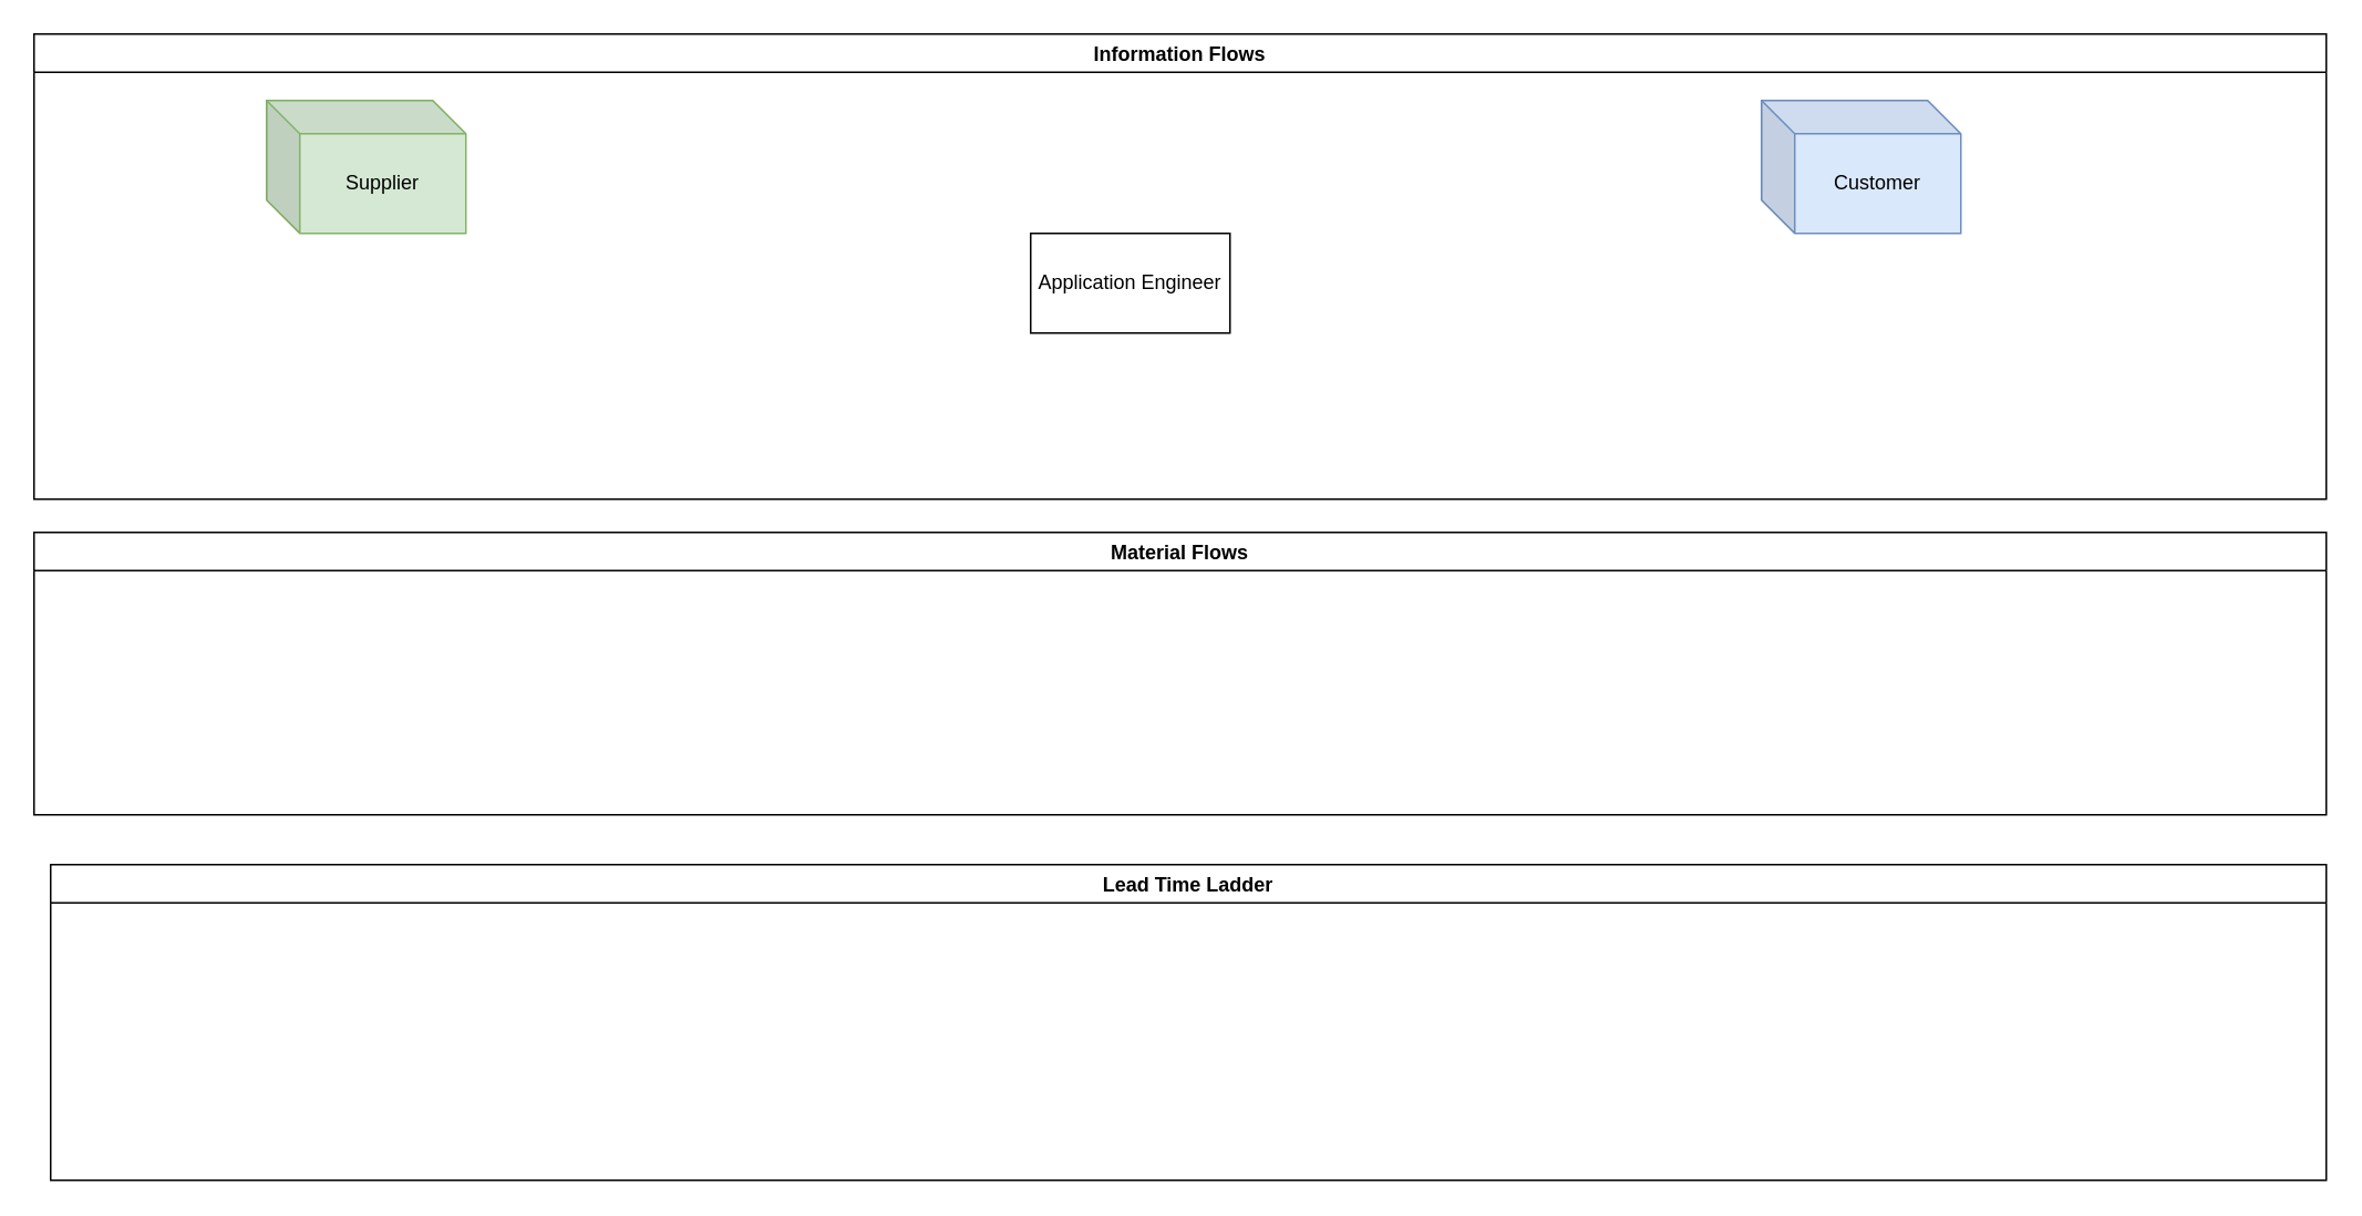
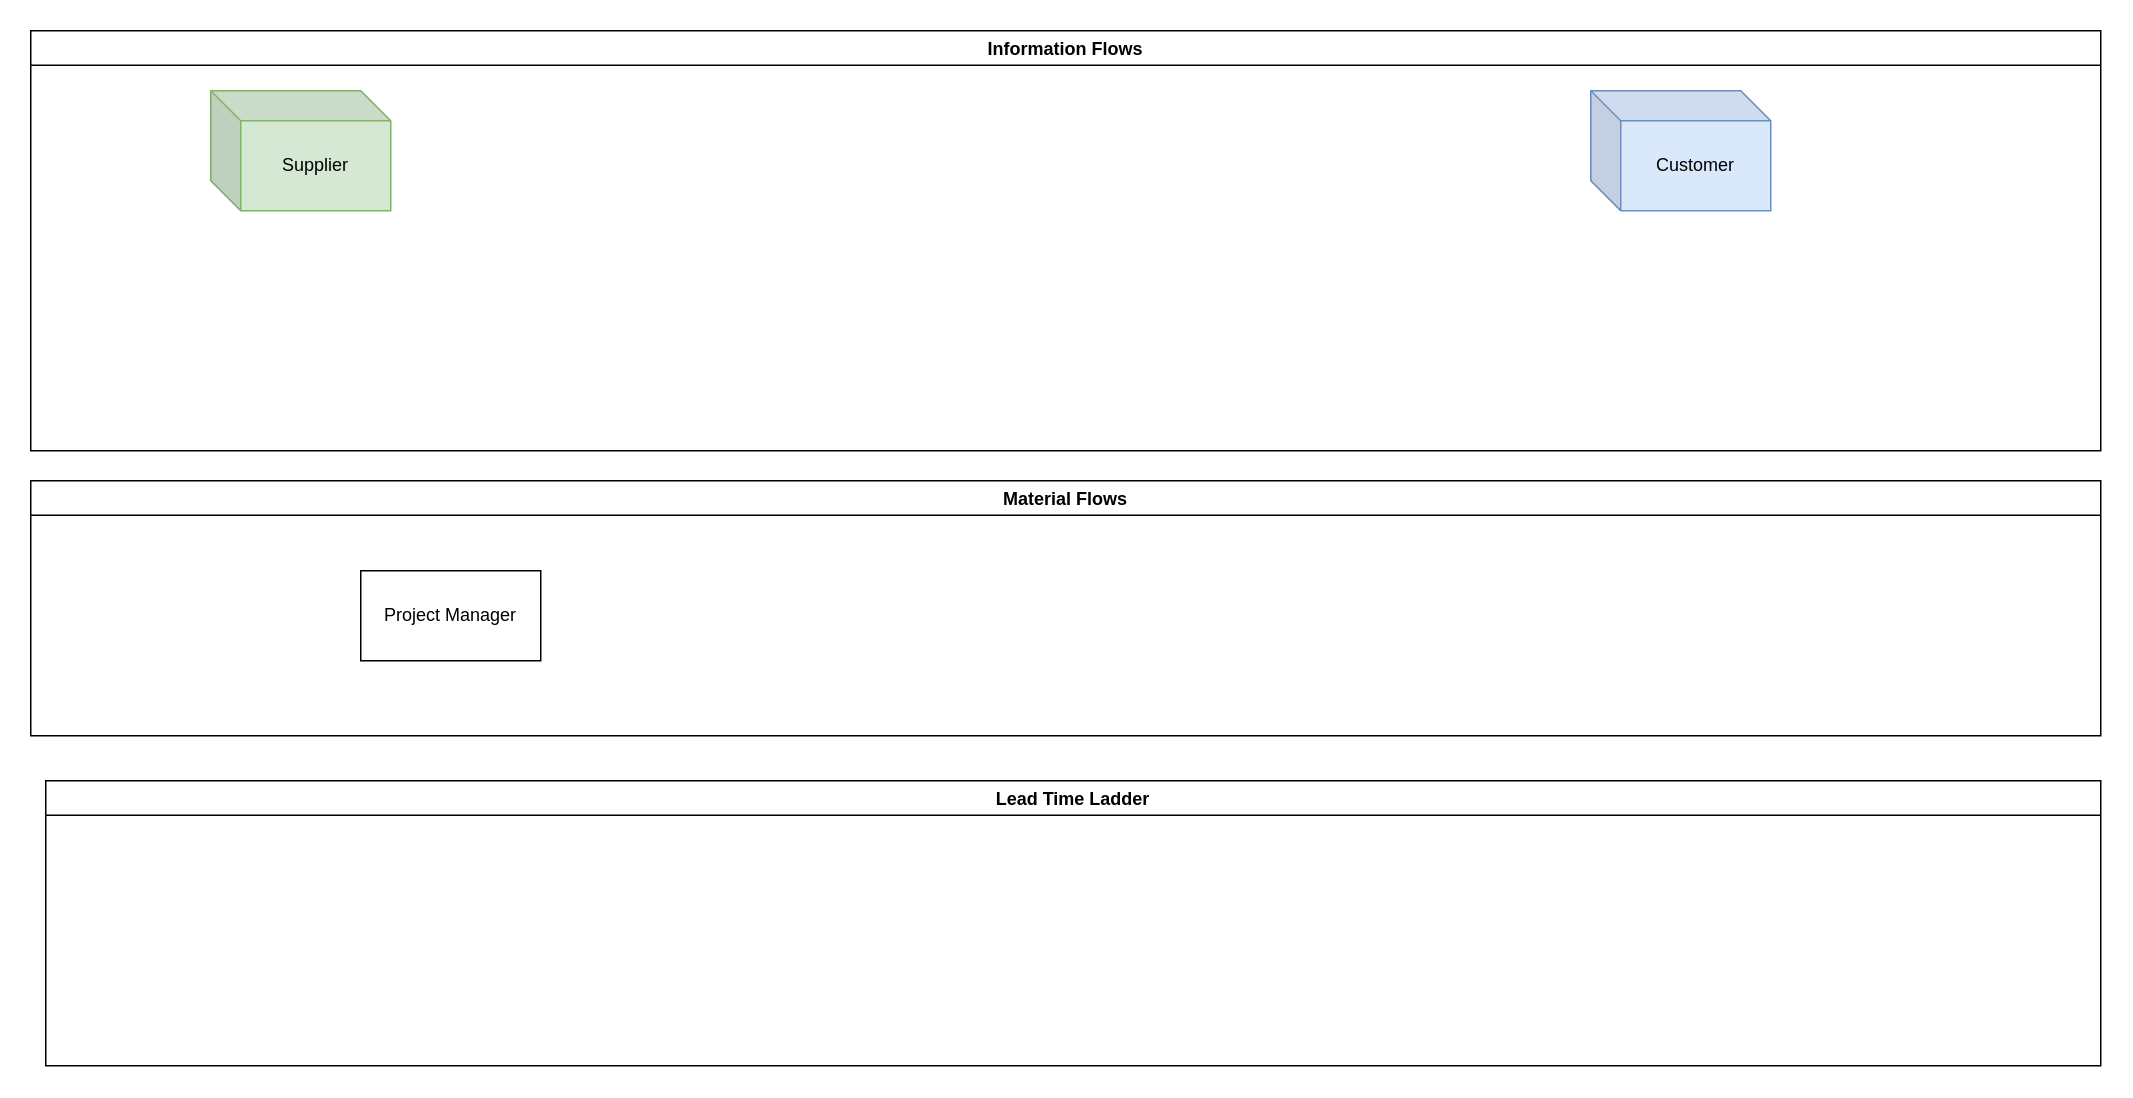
- <mxCell id="4" value="Supplier" style="shape=cube;whiteSpace=wrap;html=1;boundedLbl=1;backgroundOutline=1;darkOpacity=0.05;darkOpacity2=0.1;fillColor=#d5e8d4;strokeColor=#82b366;" vertex="1" parent="2"><mxGeometry x="140" y="40" width="120" height="80" as="geometry" /></mxCell>
+ <mxCell id="4" value="Supplier" style="shape=cube;whiteSpace=wrap;html=1;boundedLbl=1;backgroundOutline=1;darkOpacity=0.05;darkOpacity2=0.1;fillColor=#d5e8d4;strokeColor=#82b366;" vertex="1" parent="2"><mxGeometry x="120" y="40" width="120" height="80" as="geometry" /></mxCell>
- <mxCell id="5" value="Application Engineer" style="rounded=0;whiteSpace=wrap;html=1;" vertex="1" parent="2"><mxGeometry x="600" y="120" width="120" height="60" as="geometry" /></mxCell>
+ <mxCell id="7" value="Project Manager" style="rounded=0;whiteSpace=wrap;html=1;" vertex="1" parent="6"><mxGeometry x="220" y="60" width="120" height="60" as="geometry" /></mxCell>
